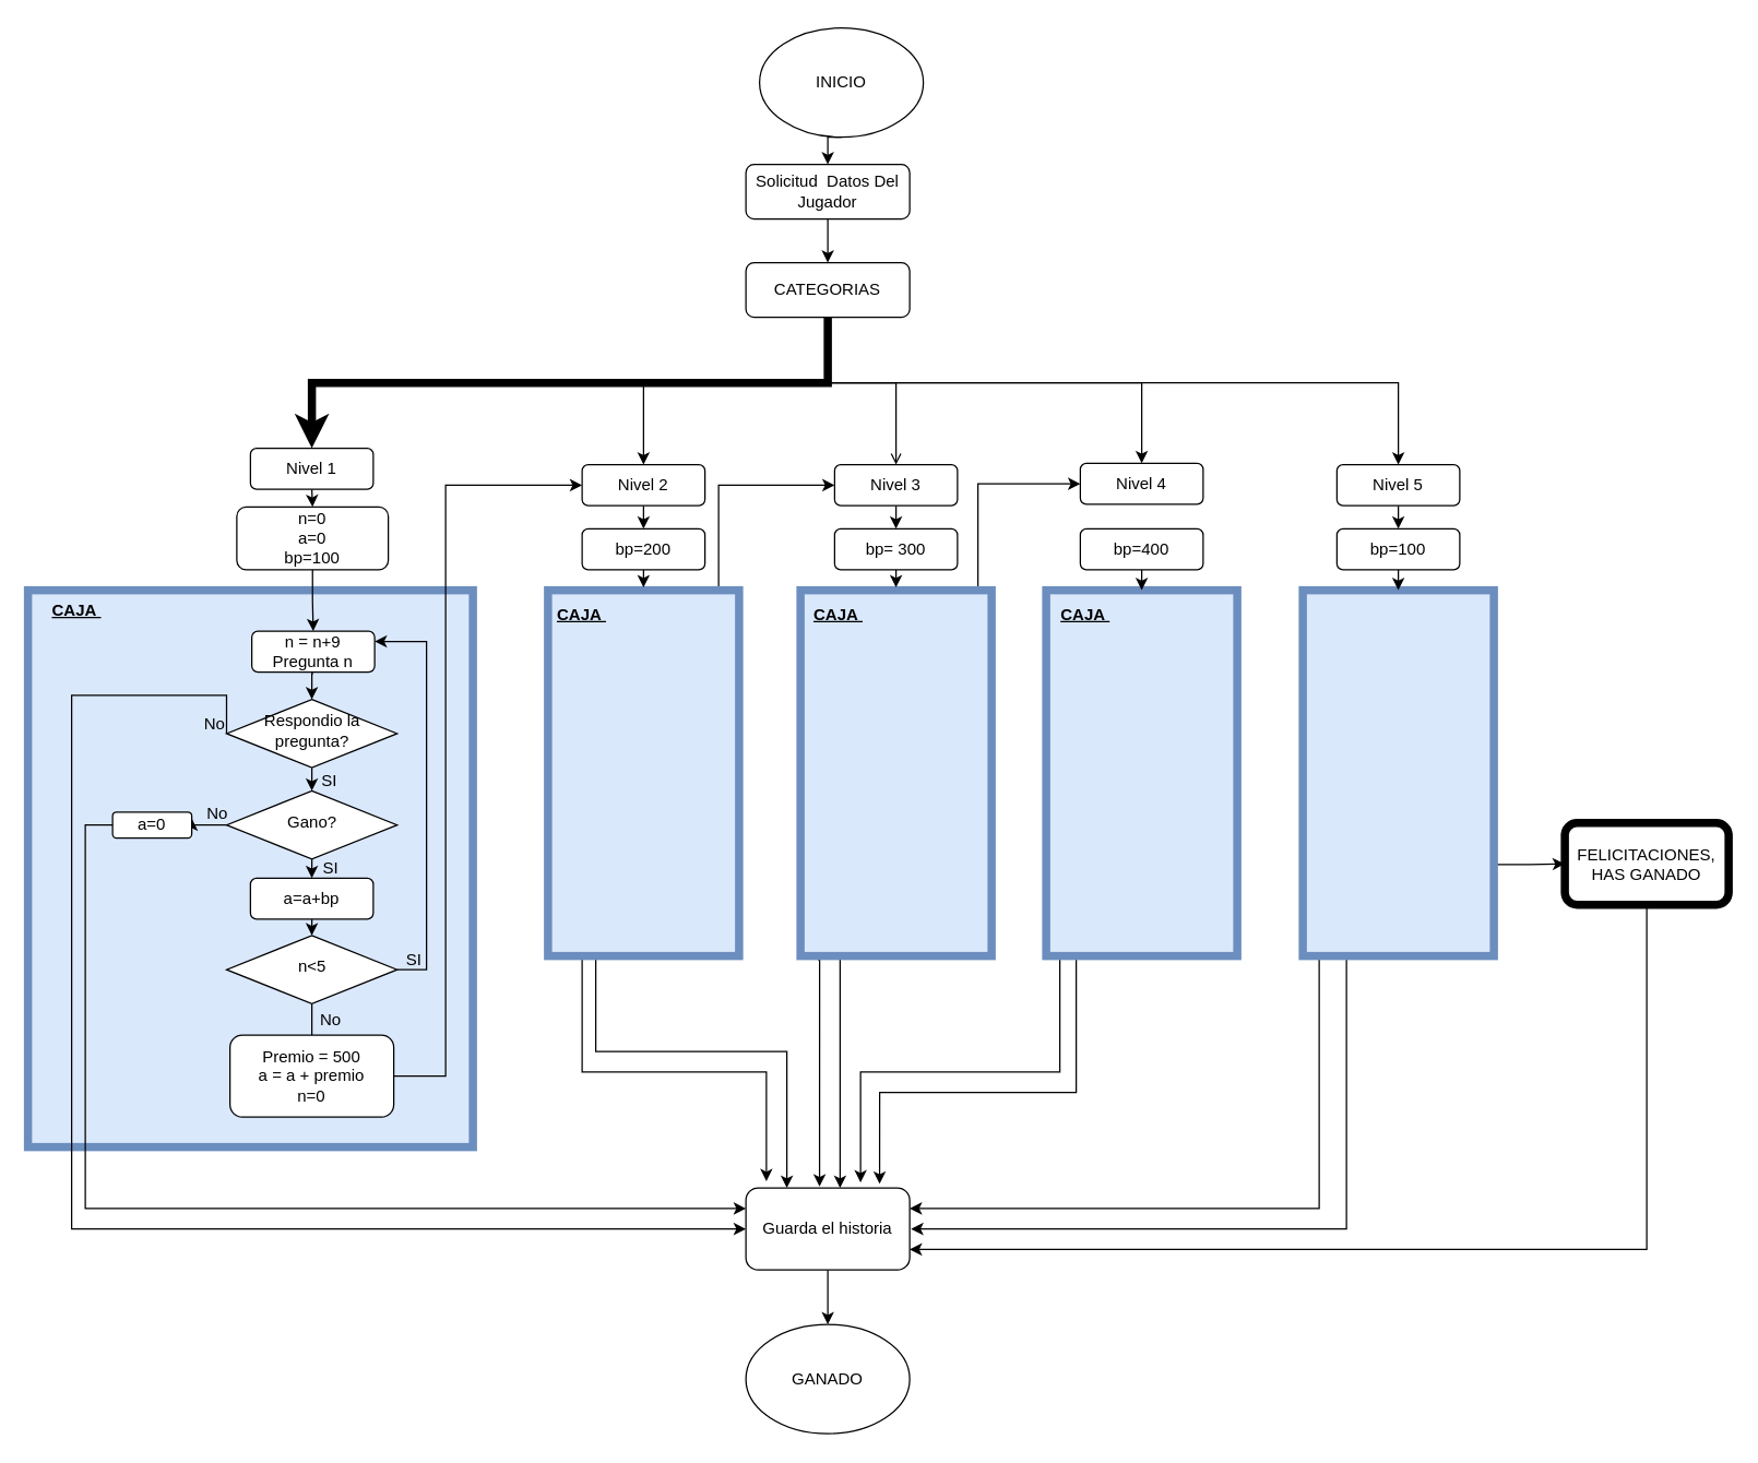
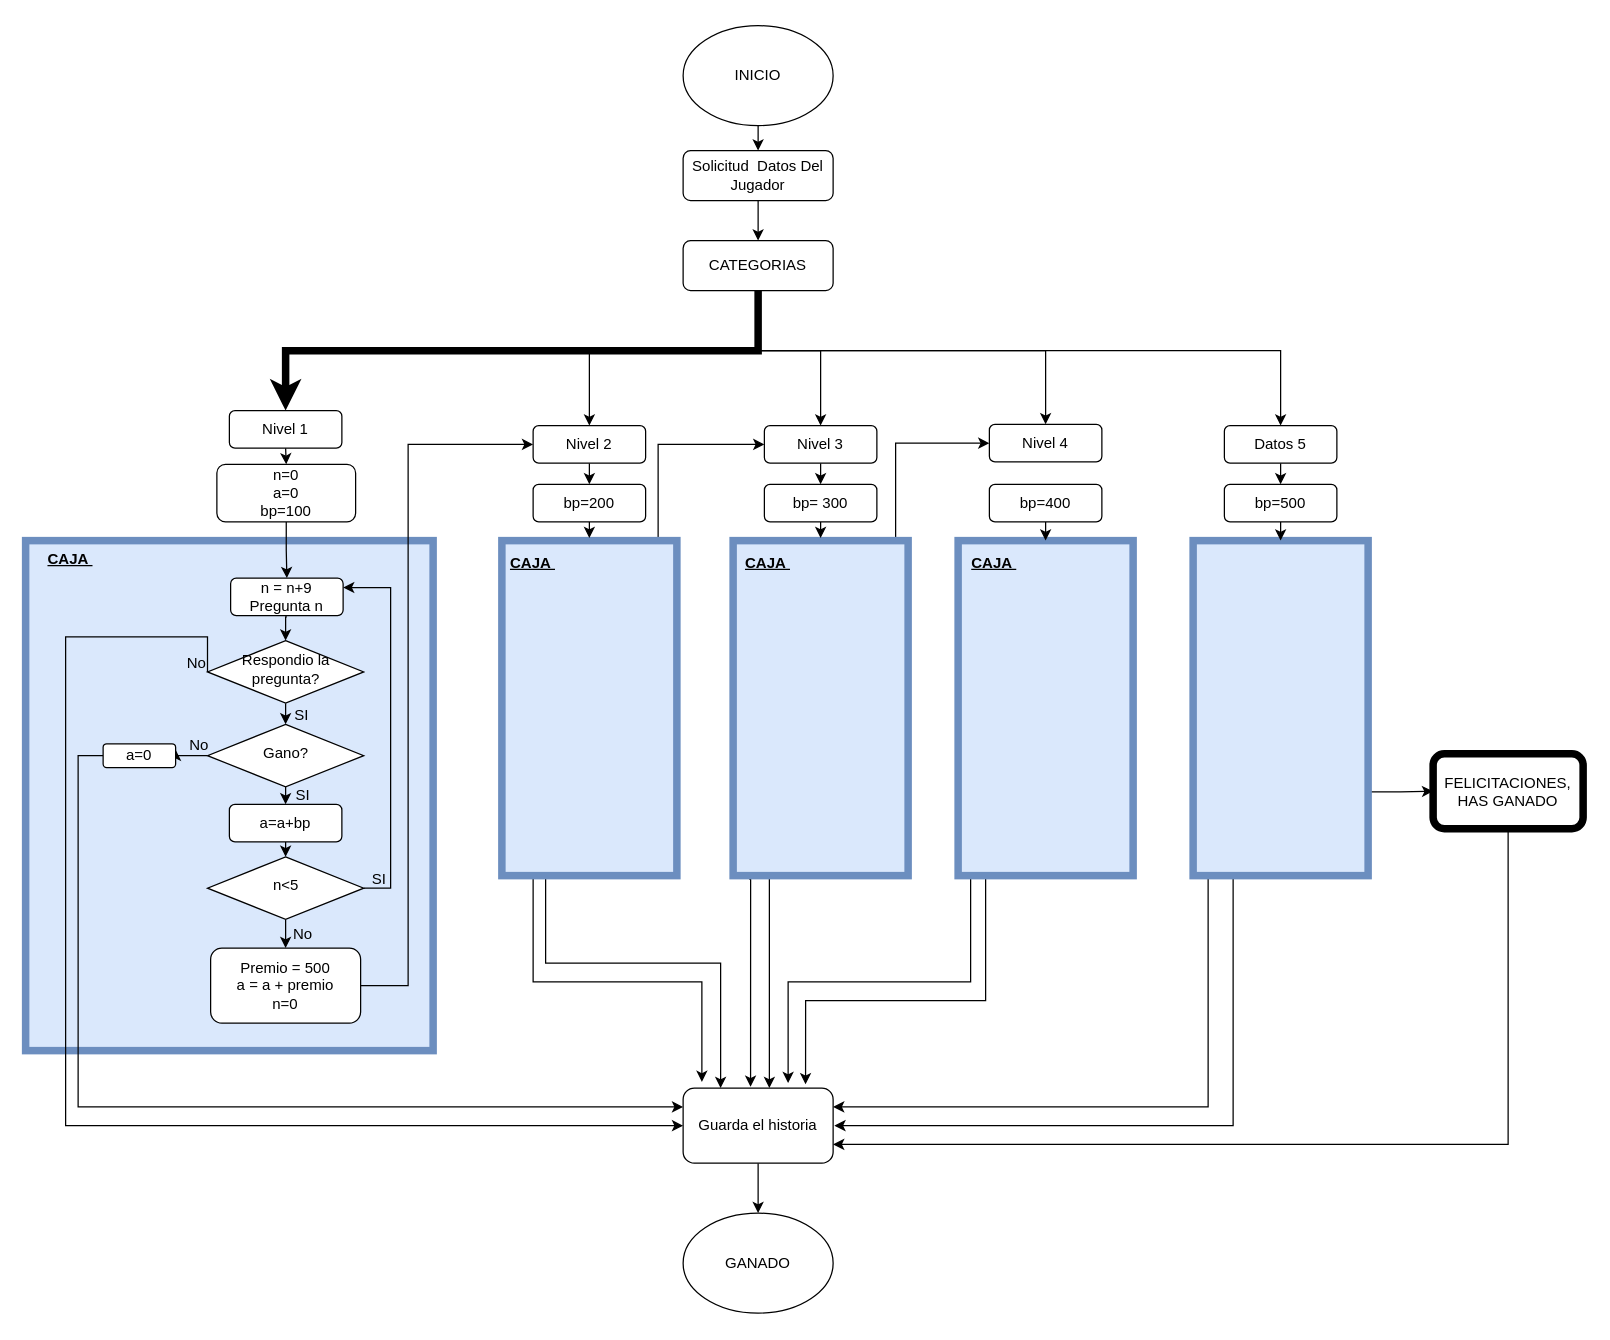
- <mxCell id="68" value="INICIO" style="ellipse;whiteSpace=wrap;html=1;" vertex="1" parent="1"><mxGeometry x="556" y="20" width="120" height="80" as="geometry" /></mxCell>
+ <mxCell id="68" value="INICIO" style="ellipse;whiteSpace=wrap;html=1;" vertex="1" parent="1"><mxGeometry x="546" y="20" width="120" height="80" as="geometry" /></mxCell>
- <mxCell id="6" style="edgeStyle=orthogonalEdgeStyle;rounded=0;orthogonalLoop=1;jettySize=auto;html=1;exitX=0.5;exitY=1;exitDx=0;exitDy=0;endArrow=open;" edge="1" parent="1" source="8" target="18"><mxGeometry relative="1" as="geometry"><Array as="points"><mxPoint x="606" y="280" /><mxPoint x="656" y="280" /></Array></mxGeometry></mxCell>
+ <mxCell id="6" style="edgeStyle=orthogonalEdgeStyle;rounded=0;orthogonalLoop=1;jettySize=auto;html=1;exitX=0.5;exitY=1;exitDx=0;exitDy=0;" edge="1" parent="1" source="8" target="18"><mxGeometry relative="1" as="geometry"><Array as="points"><mxPoint x="606" y="280" /><mxPoint x="656" y="280" /></Array></mxGeometry></mxCell>
- <mxCell id="20" value="Nivel 5" style="rounded=1;whiteSpace=wrap;html=1;" vertex="1" parent="1"><mxGeometry x="979" y="340" width="90" height="30" as="geometry" /></mxCell>
+ <mxCell id="20" value="Datos 5" style="rounded=1;whiteSpace=wrap;html=1;" vertex="1" parent="1"><mxGeometry x="979" y="340" width="90" height="30" as="geometry" /></mxCell>
- <mxCell id="78" value="bp=100" style="rounded=1;whiteSpace=wrap;html=1;" vertex="1" parent="1"><mxGeometry x="979" y="387" width="90" height="30" as="geometry" /></mxCell>
+ <mxCell id="78" value="bp=500" style="rounded=1;whiteSpace=wrap;html=1;" vertex="1" parent="1"><mxGeometry x="979" y="387" width="90" height="30" as="geometry" /></mxCell>
- <mxCell id="33" style="edgeStyle=orthogonalEdgeStyle;rounded=0;orthogonalLoop=1;jettySize=auto;html=1;exitX=0.5;exitY=1;exitDx=0;exitDy=0;entryX=0.5;entryY=0;entryDx=0;entryDy=0;endArrow=none;" edge="1" parent="1" source="34" target="44"><mxGeometry relative="1" as="geometry" /></mxCell>
+ <mxCell id="33" style="edgeStyle=orthogonalEdgeStyle;rounded=0;orthogonalLoop=1;jettySize=auto;html=1;exitX=0.5;exitY=1;exitDx=0;exitDy=0;entryX=0.5;entryY=0;entryDx=0;entryDy=0;" edge="1" parent="1" source="34" target="44"><mxGeometry relative="1" as="geometry" /></mxCell>
